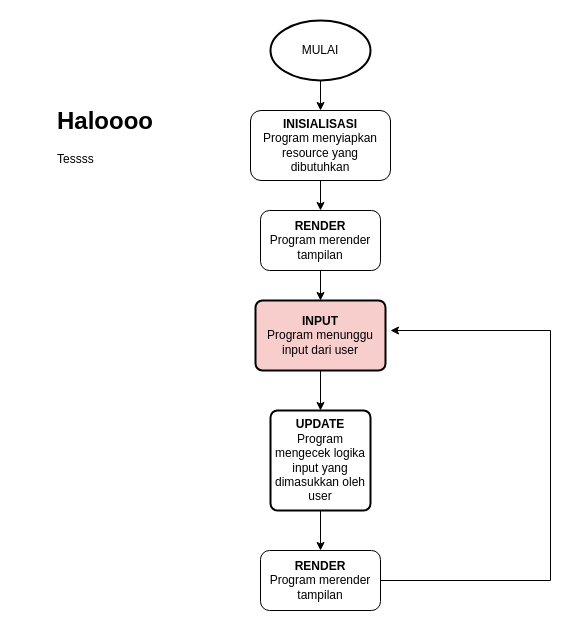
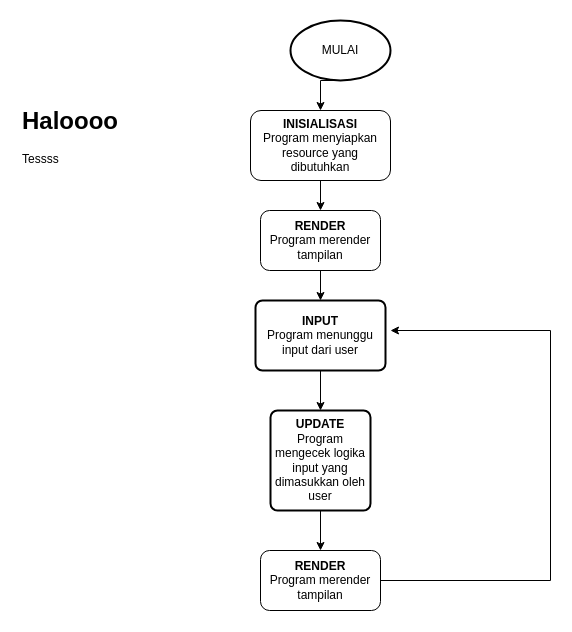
- <mxCell id="3" value="MULAI" style="strokeWidth=2;html=1;shape=mxgraph.flowchart.start_2;whiteSpace=wrap;" parent="1" vertex="1"><mxGeometry x="270" y="20" width="100" height="60" as="geometry" /></mxCell>
+ <mxCell id="3" value="MULAI" style="strokeWidth=2;html=1;shape=mxgraph.flowchart.start_2;whiteSpace=wrap;" parent="1" vertex="1"><mxGeometry x="290" y="20" width="100" height="60" as="geometry" /></mxCell>
- <mxCell id="14" value="&lt;h1 style=&quot;margin-top: 0px;&quot;&gt;Haloooo&lt;/h1&gt;&lt;p&gt;Tessss&lt;br&gt;&lt;/p&gt;" style="text;html=1;whiteSpace=wrap;overflow=hidden;rounded=0;" vertex="1" parent="1"><mxGeometry x="55" y="100" width="180" height="120" as="geometry" /></mxCell>
+ <mxCell id="14" value="&lt;h1 style=&quot;margin-top: 0px;&quot;&gt;Haloooo&lt;/h1&gt;&lt;p&gt;Tessss&lt;br&gt;&lt;/p&gt;" style="text;html=1;whiteSpace=wrap;overflow=hidden;rounded=0;" vertex="1" parent="1"><mxGeometry x="20" y="100" width="180" height="120" as="geometry" /></mxCell>
- <mxCell id="9" value="&lt;b&gt;INPUT&lt;br&gt;&lt;/b&gt;Program menunggu input dari user" style="rounded=1;whiteSpace=wrap;html=1;absoluteArcSize=1;arcSize=14;strokeWidth=2;fillColor=#f8cecc;" parent="1" vertex="1"><mxGeometry x="255" y="300" width="130" height="70" as="geometry" /></mxCell>
+ <mxCell id="9" value="&lt;b&gt;INPUT&lt;br&gt;&lt;/b&gt;Program menunggu input dari user" style="rounded=1;whiteSpace=wrap;html=1;absoluteArcSize=1;arcSize=14;strokeWidth=2;" parent="1" vertex="1"><mxGeometry x="255" y="300" width="130" height="70" as="geometry" /></mxCell>
